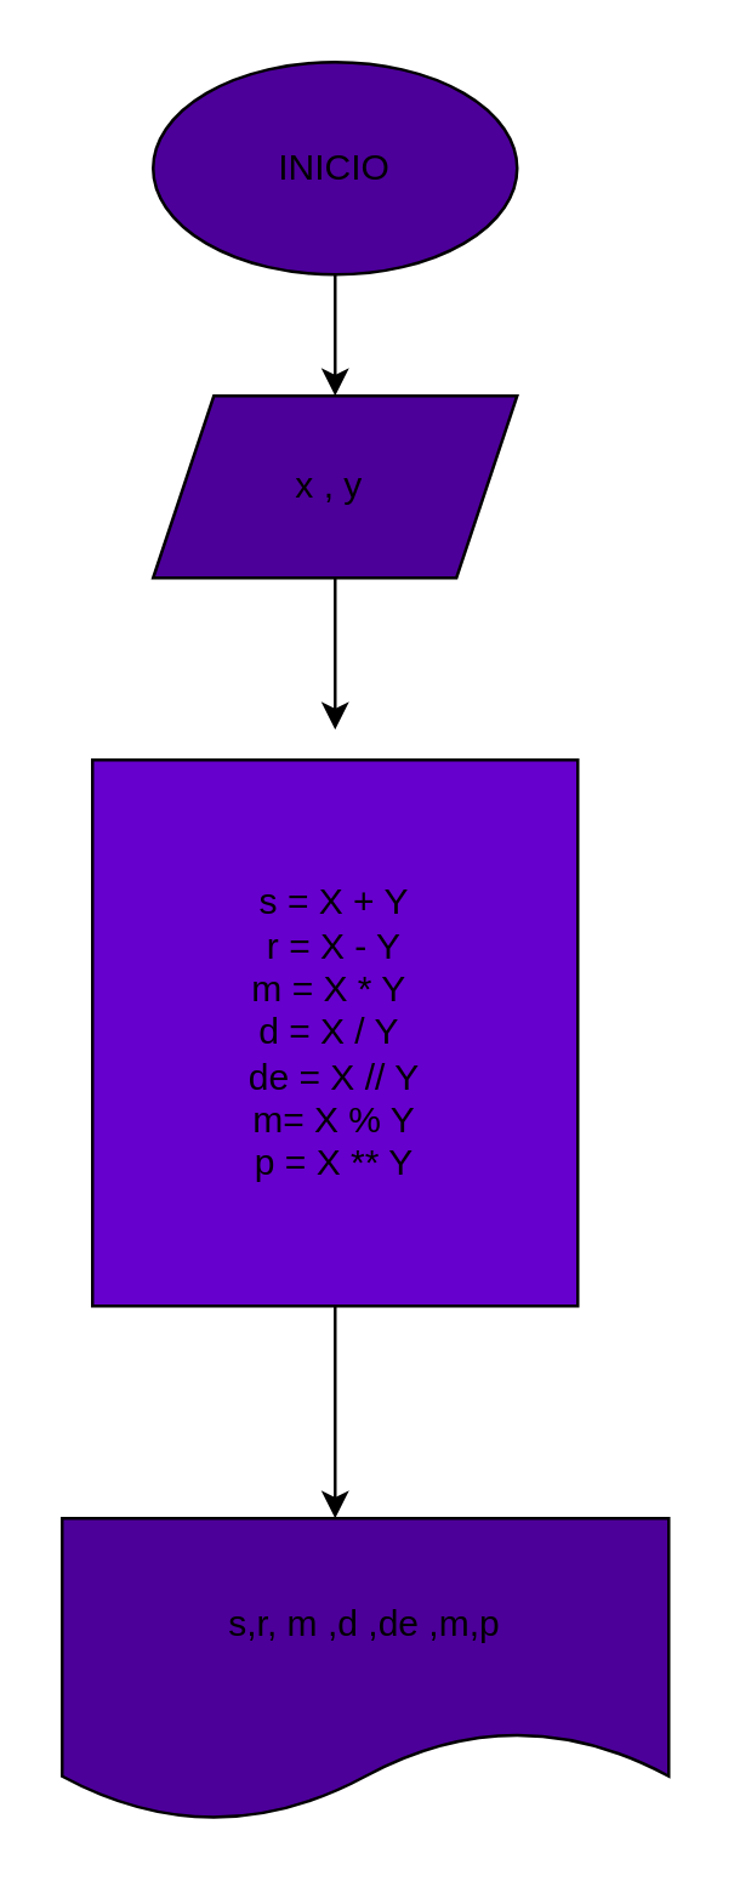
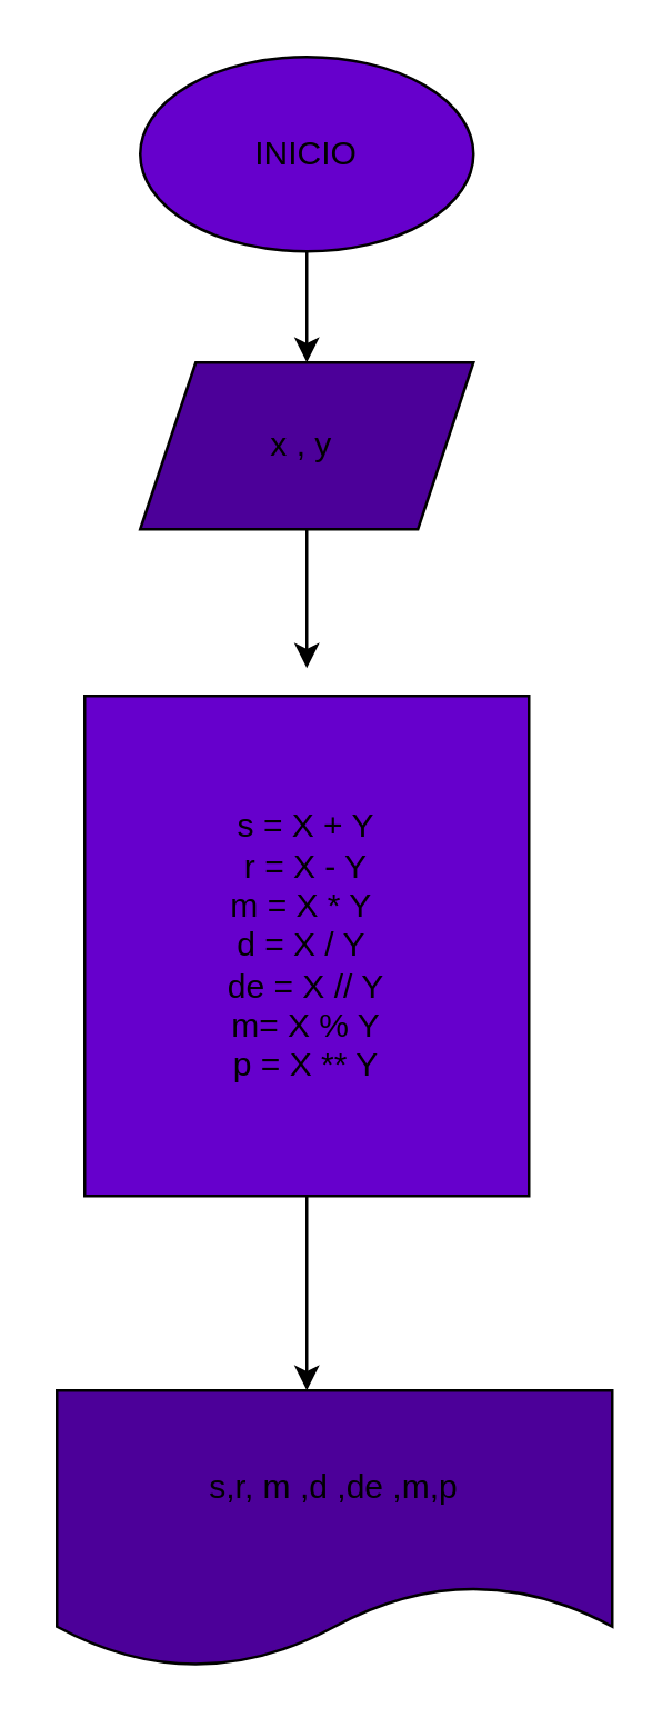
- <mxCell id="3" value="INICIO" style="ellipse;whiteSpace=wrap;html=1;fillColor=#4c0099;" vertex="1" parent="1"><mxGeometry x="50" y="20" width="120" height="70" as="geometry" /></mxCell>
+ <mxCell id="3" value="INICIO" style="ellipse;whiteSpace=wrap;html=1;fillColor=#6600CC;" vertex="1" parent="1"><mxGeometry x="50" y="20" width="120" height="70" as="geometry" /></mxCell>
